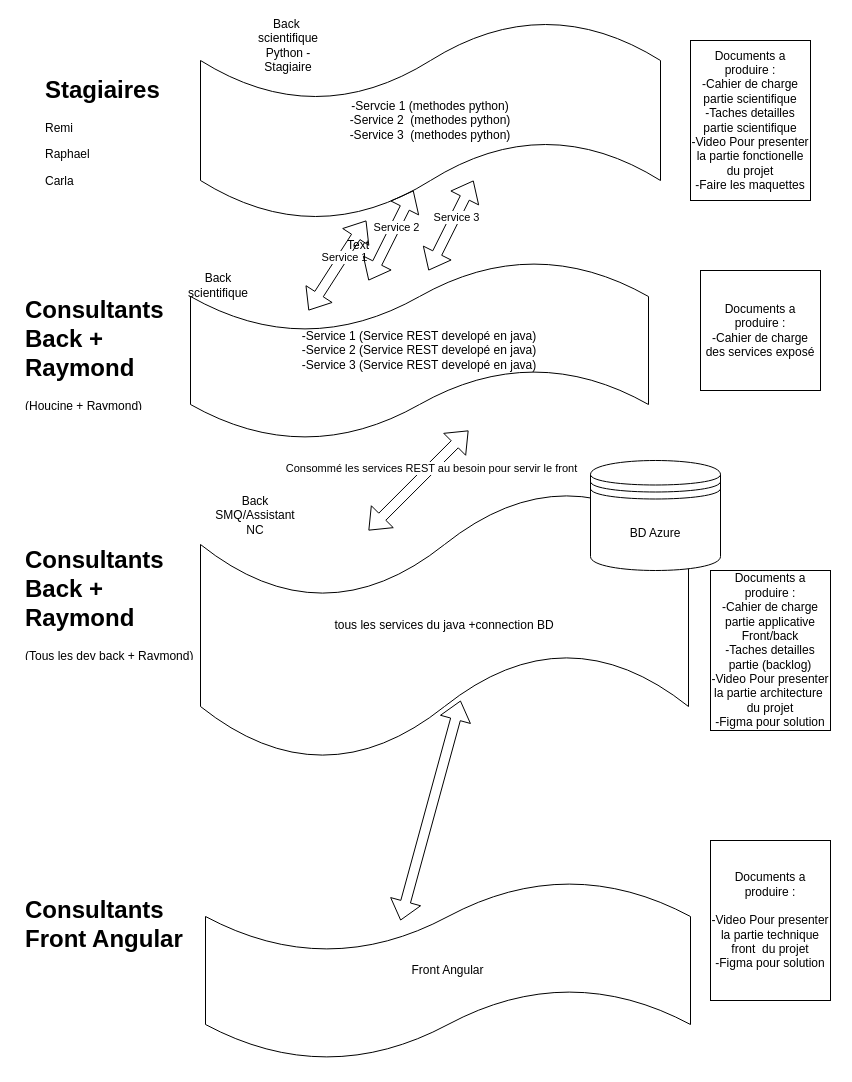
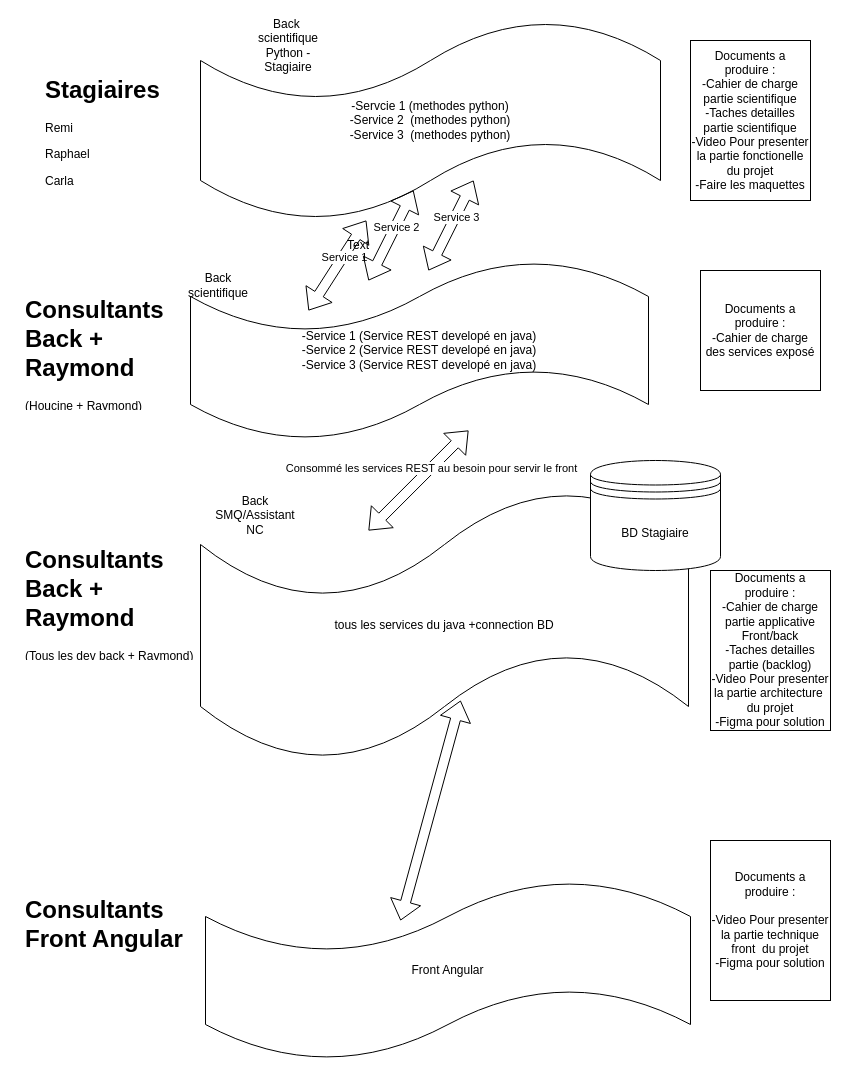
- <mxCell id="21" value="BD Azure" style="shape=datastore;whiteSpace=wrap;html=1;" vertex="1" parent="1"><mxGeometry x="590" y="460" width="130" height="110" as="geometry" /></mxCell>
+ <mxCell id="21" value="BD Stagiaire" style="shape=datastore;whiteSpace=wrap;html=1;" vertex="1" parent="1"><mxGeometry x="590" y="460" width="130" height="110" as="geometry" /></mxCell>
